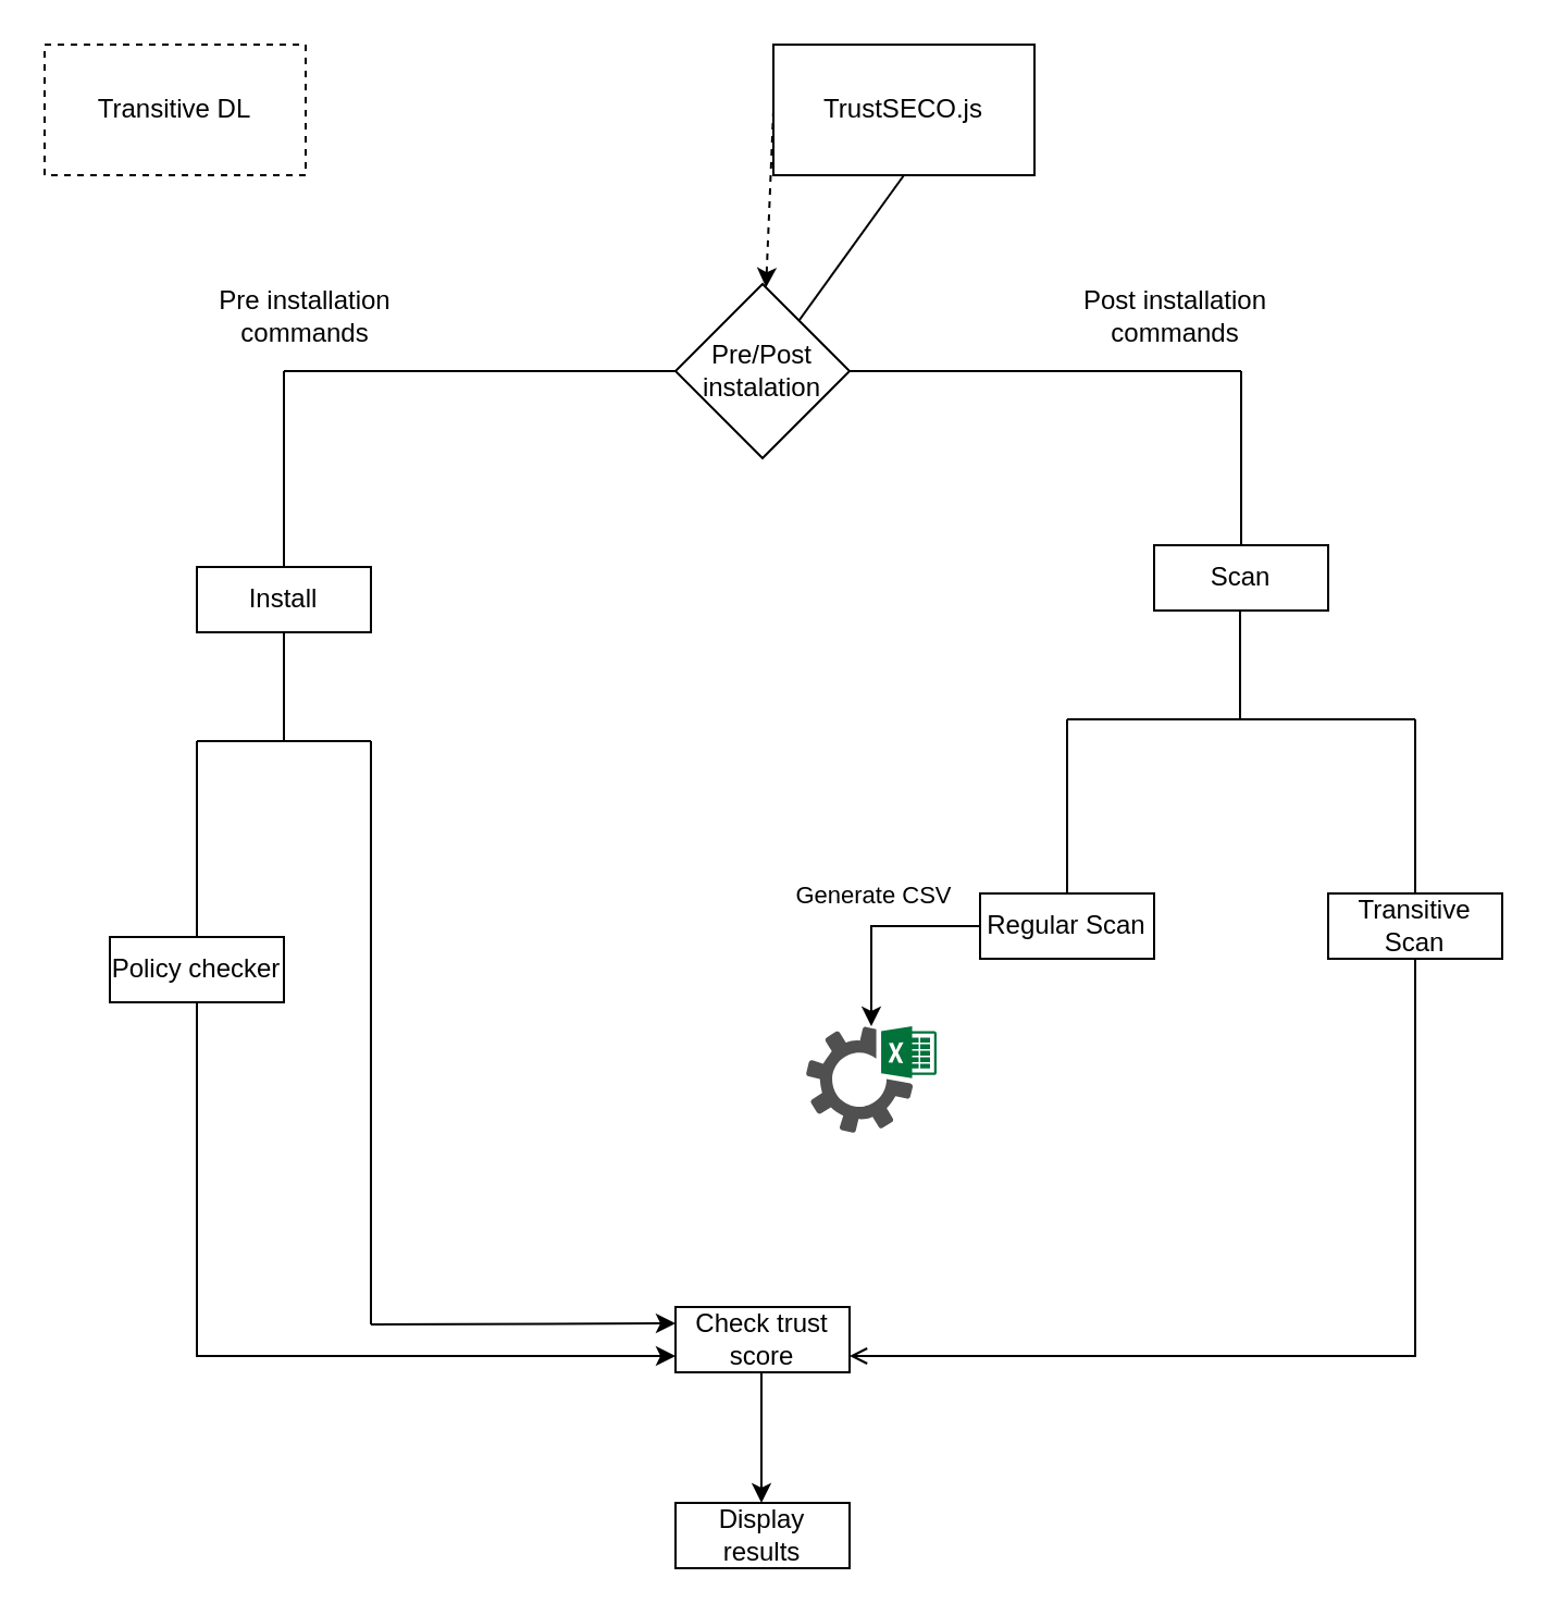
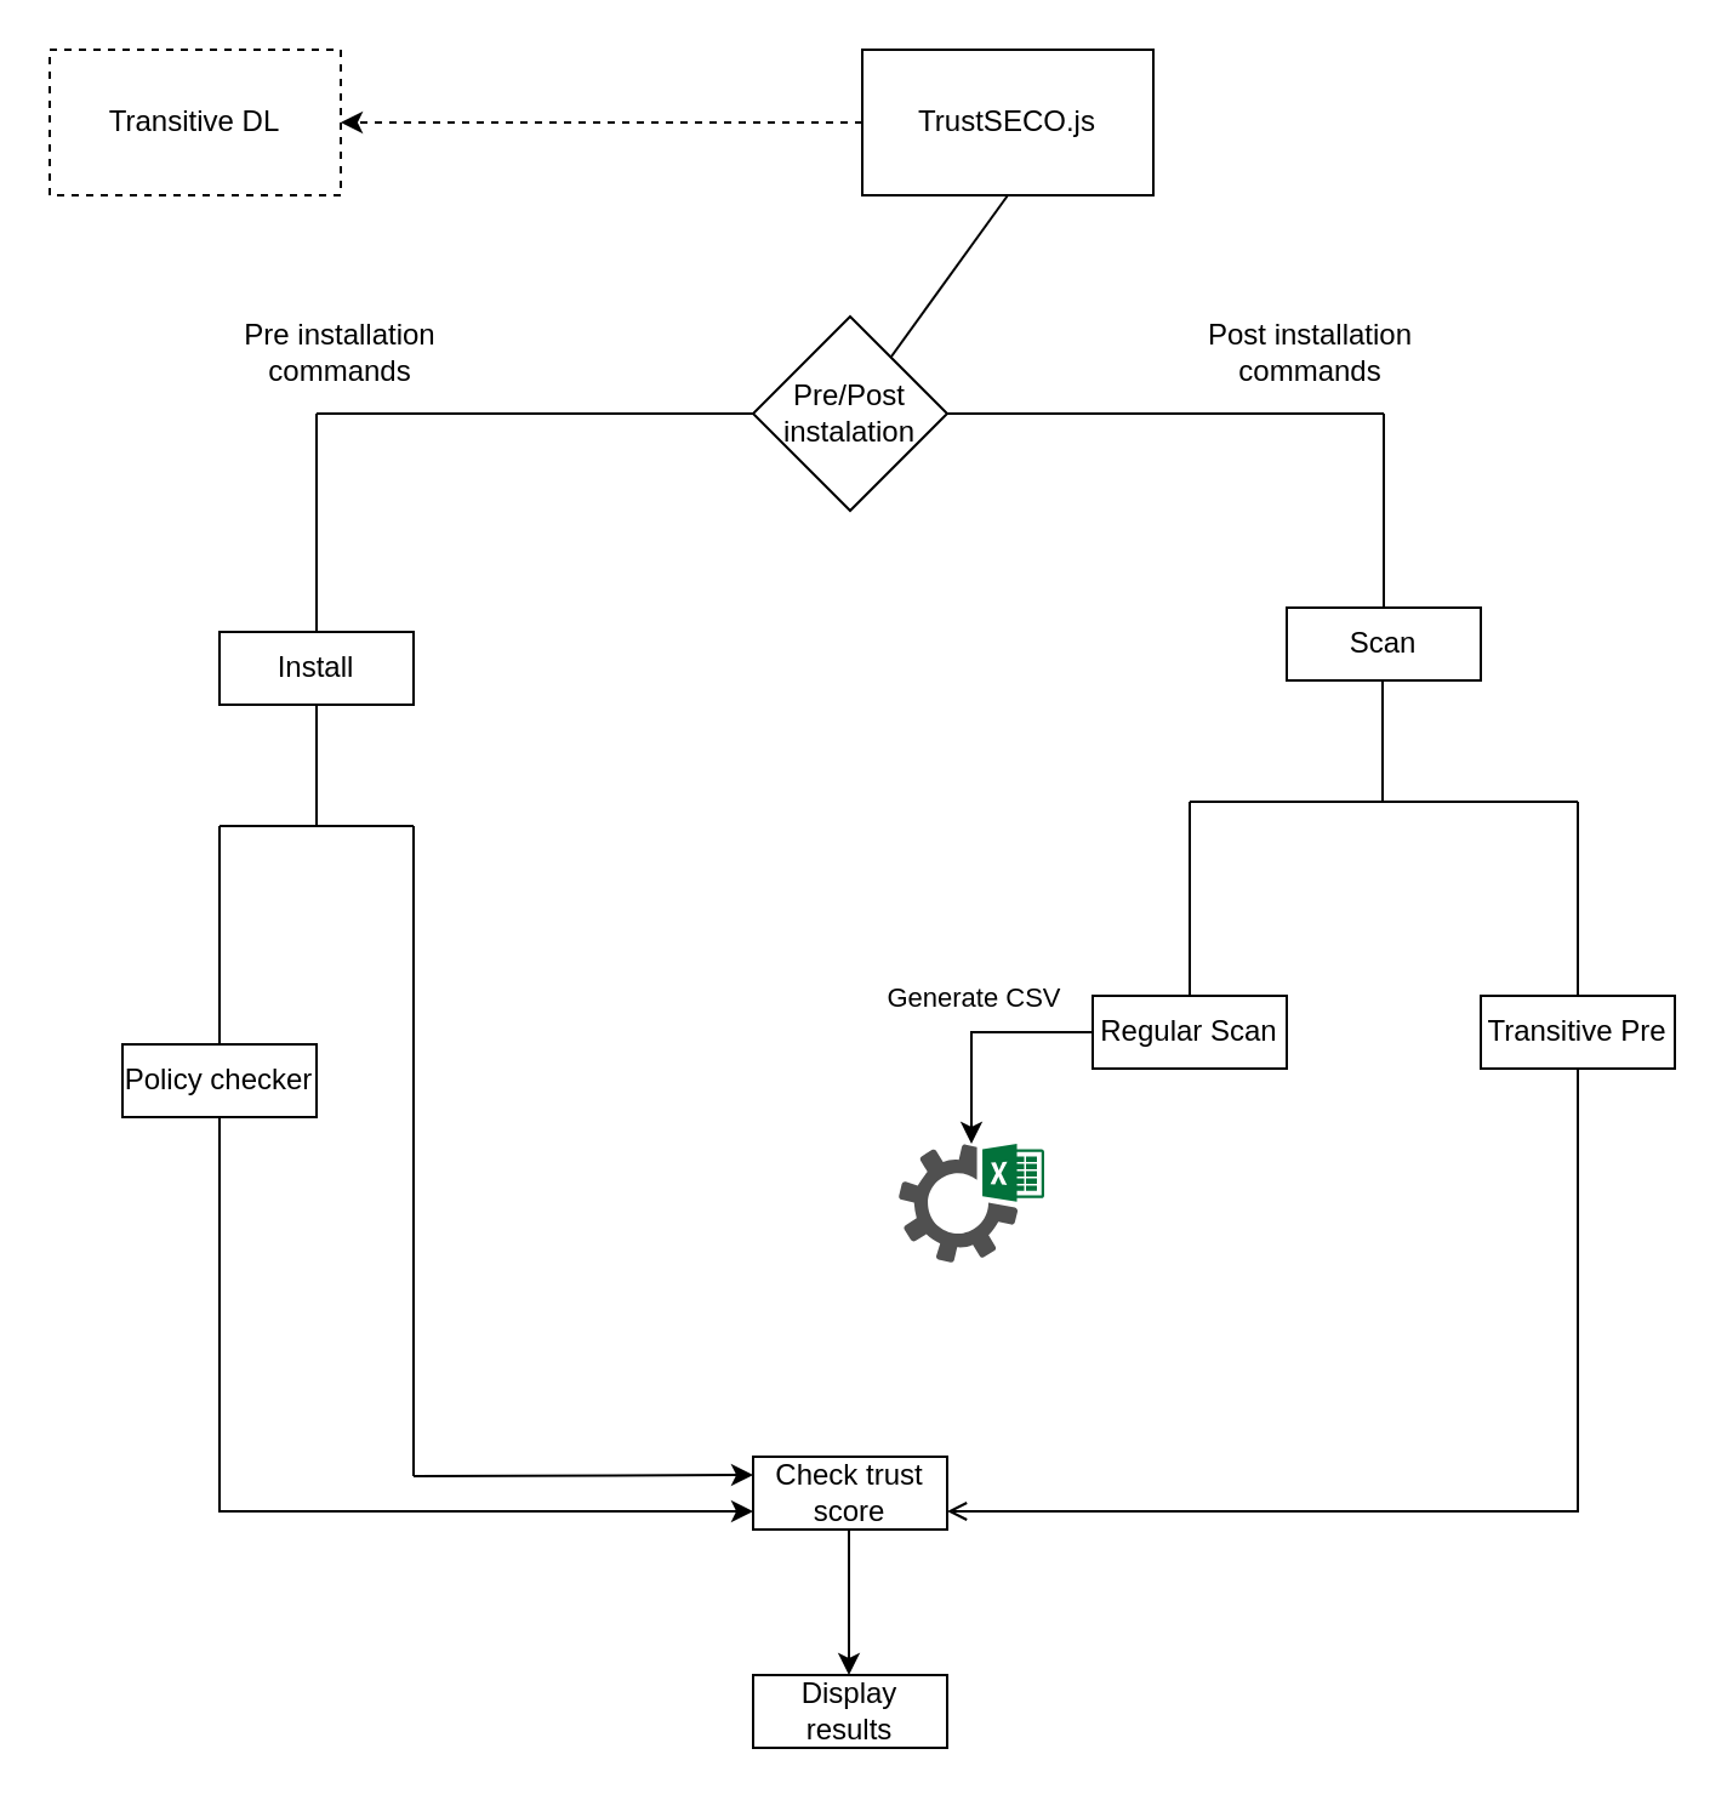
- <mxCell id="4" value="" style="endArrow=classic;html=1;rounded=0;exitX=0;exitY=0.5;exitDx=0;exitDy=0;dashed=1;" edge="1" parent="1" source="2" target="18"><mxGeometry width="50" height="50" relative="1" as="geometry"><mxPoint x="190" y="50" as="sourcePoint" /><mxPoint x="240" y="0" as="targetPoint" /></mxGeometry></mxCell>
+ <mxCell id="4" value="" style="endArrow=classic;html=1;rounded=0;exitX=0;exitY=0.5;exitDx=0;exitDy=0;entryX=1;entryY=0.5;entryDx=0;entryDy=0;dashed=1;" edge="1" parent="1" source="2" target="3"><mxGeometry width="50" height="50" relative="1" as="geometry"><mxPoint x="190" y="50" as="sourcePoint" /><mxPoint x="240" y="0" as="targetPoint" /></mxGeometry></mxCell>
- <mxCell id="37" value="Transitive Scan" style="rounded=0;whiteSpace=wrap;html=1;" vertex="1" parent="1"><mxGeometry x="610" y="410" width="80" height="30" as="geometry" /></mxCell>
+ <mxCell id="37" value="Transitive Pre" style="rounded=0;whiteSpace=wrap;html=1;" vertex="1" parent="1"><mxGeometry x="610" y="410" width="80" height="30" as="geometry" /></mxCell>
